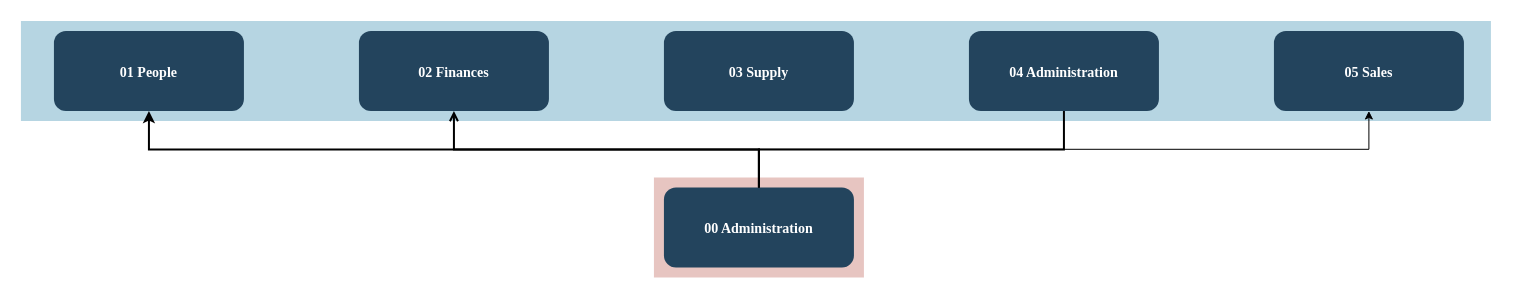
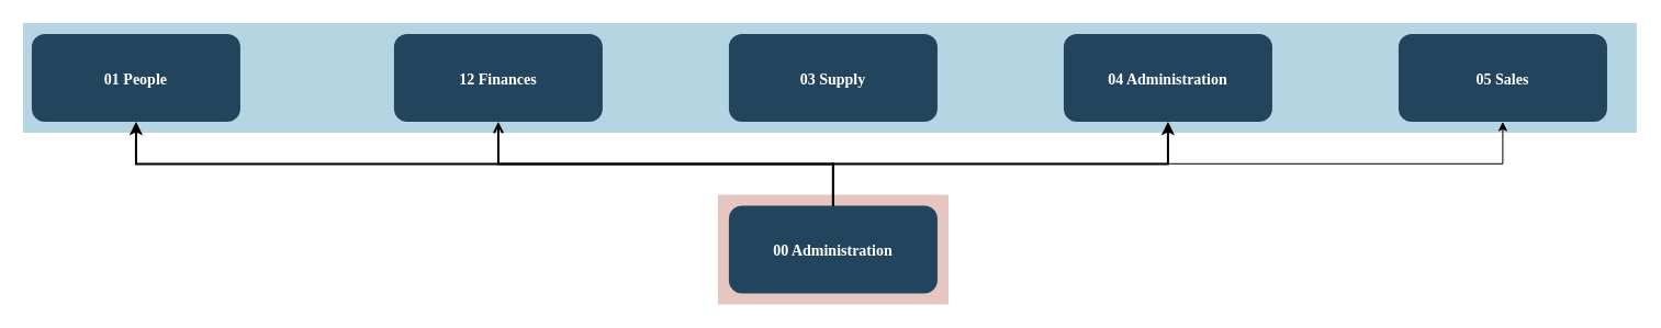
- <mxCell id="11" value="01 People" style="rounded=1;fillColor=#23445D;gradientColor=none;strokeColor=none;fontColor=#FFFFFF;fontStyle=1;fontFamily=Tahoma;fontSize=14" parent="1" vertex="1"><mxGeometry x="53.43" y="30.5" width="190" height="80" as="geometry" /></mxCell>
+ <mxCell id="11" value="01 People" style="rounded=1;fillColor=#23445D;gradientColor=none;strokeColor=none;fontColor=#FFFFFF;fontStyle=1;fontFamily=Tahoma;fontSize=14" parent="1" vertex="1"><mxGeometry x="28.43" y="30.5" width="190" height="80" as="geometry" /></mxCell>
- <mxCell id="10" value="02 Finances" style="rounded=1;fillColor=#23445D;gradientColor=none;strokeColor=none;fontColor=#FFFFFF;fontStyle=1;fontFamily=Tahoma;fontSize=14" parent="1" vertex="1"><mxGeometry x="358.43" y="30.5" width="190" height="80" as="geometry" /></mxCell>
+ <mxCell id="10" value="12 Finances" style="rounded=1;fillColor=#23445D;gradientColor=none;strokeColor=none;fontColor=#FFFFFF;fontStyle=1;fontFamily=Tahoma;fontSize=14" parent="1" vertex="1"><mxGeometry x="358.43" y="30.5" width="190" height="80" as="geometry" /></mxCell>
- <mxCell id="8" value="" style="edgeStyle=elbowEdgeStyle;elbow=vertical;strokeWidth=2;rounded=0;endArrow=none;" parent="1" source="5" target="6" edge="1"><mxGeometry x="380.43" y="215.5" width="100" height="100" as="geometry"><mxPoint x="260.43" y="10.5" as="sourcePoint" /><mxPoint x="360.43" y="-89.5" as="targetPoint" /></mxGeometry></mxCell>
+ <mxCell id="8" value="" style="edgeStyle=elbowEdgeStyle;elbow=vertical;strokeWidth=2;rounded=0" parent="1" source="5" target="6" edge="1"><mxGeometry x="380.43" y="215.5" width="100" height="100" as="geometry"><mxPoint x="260.43" y="10.5" as="sourcePoint" /><mxPoint x="360.43" y="-89.5" as="targetPoint" /></mxGeometry></mxCell>
